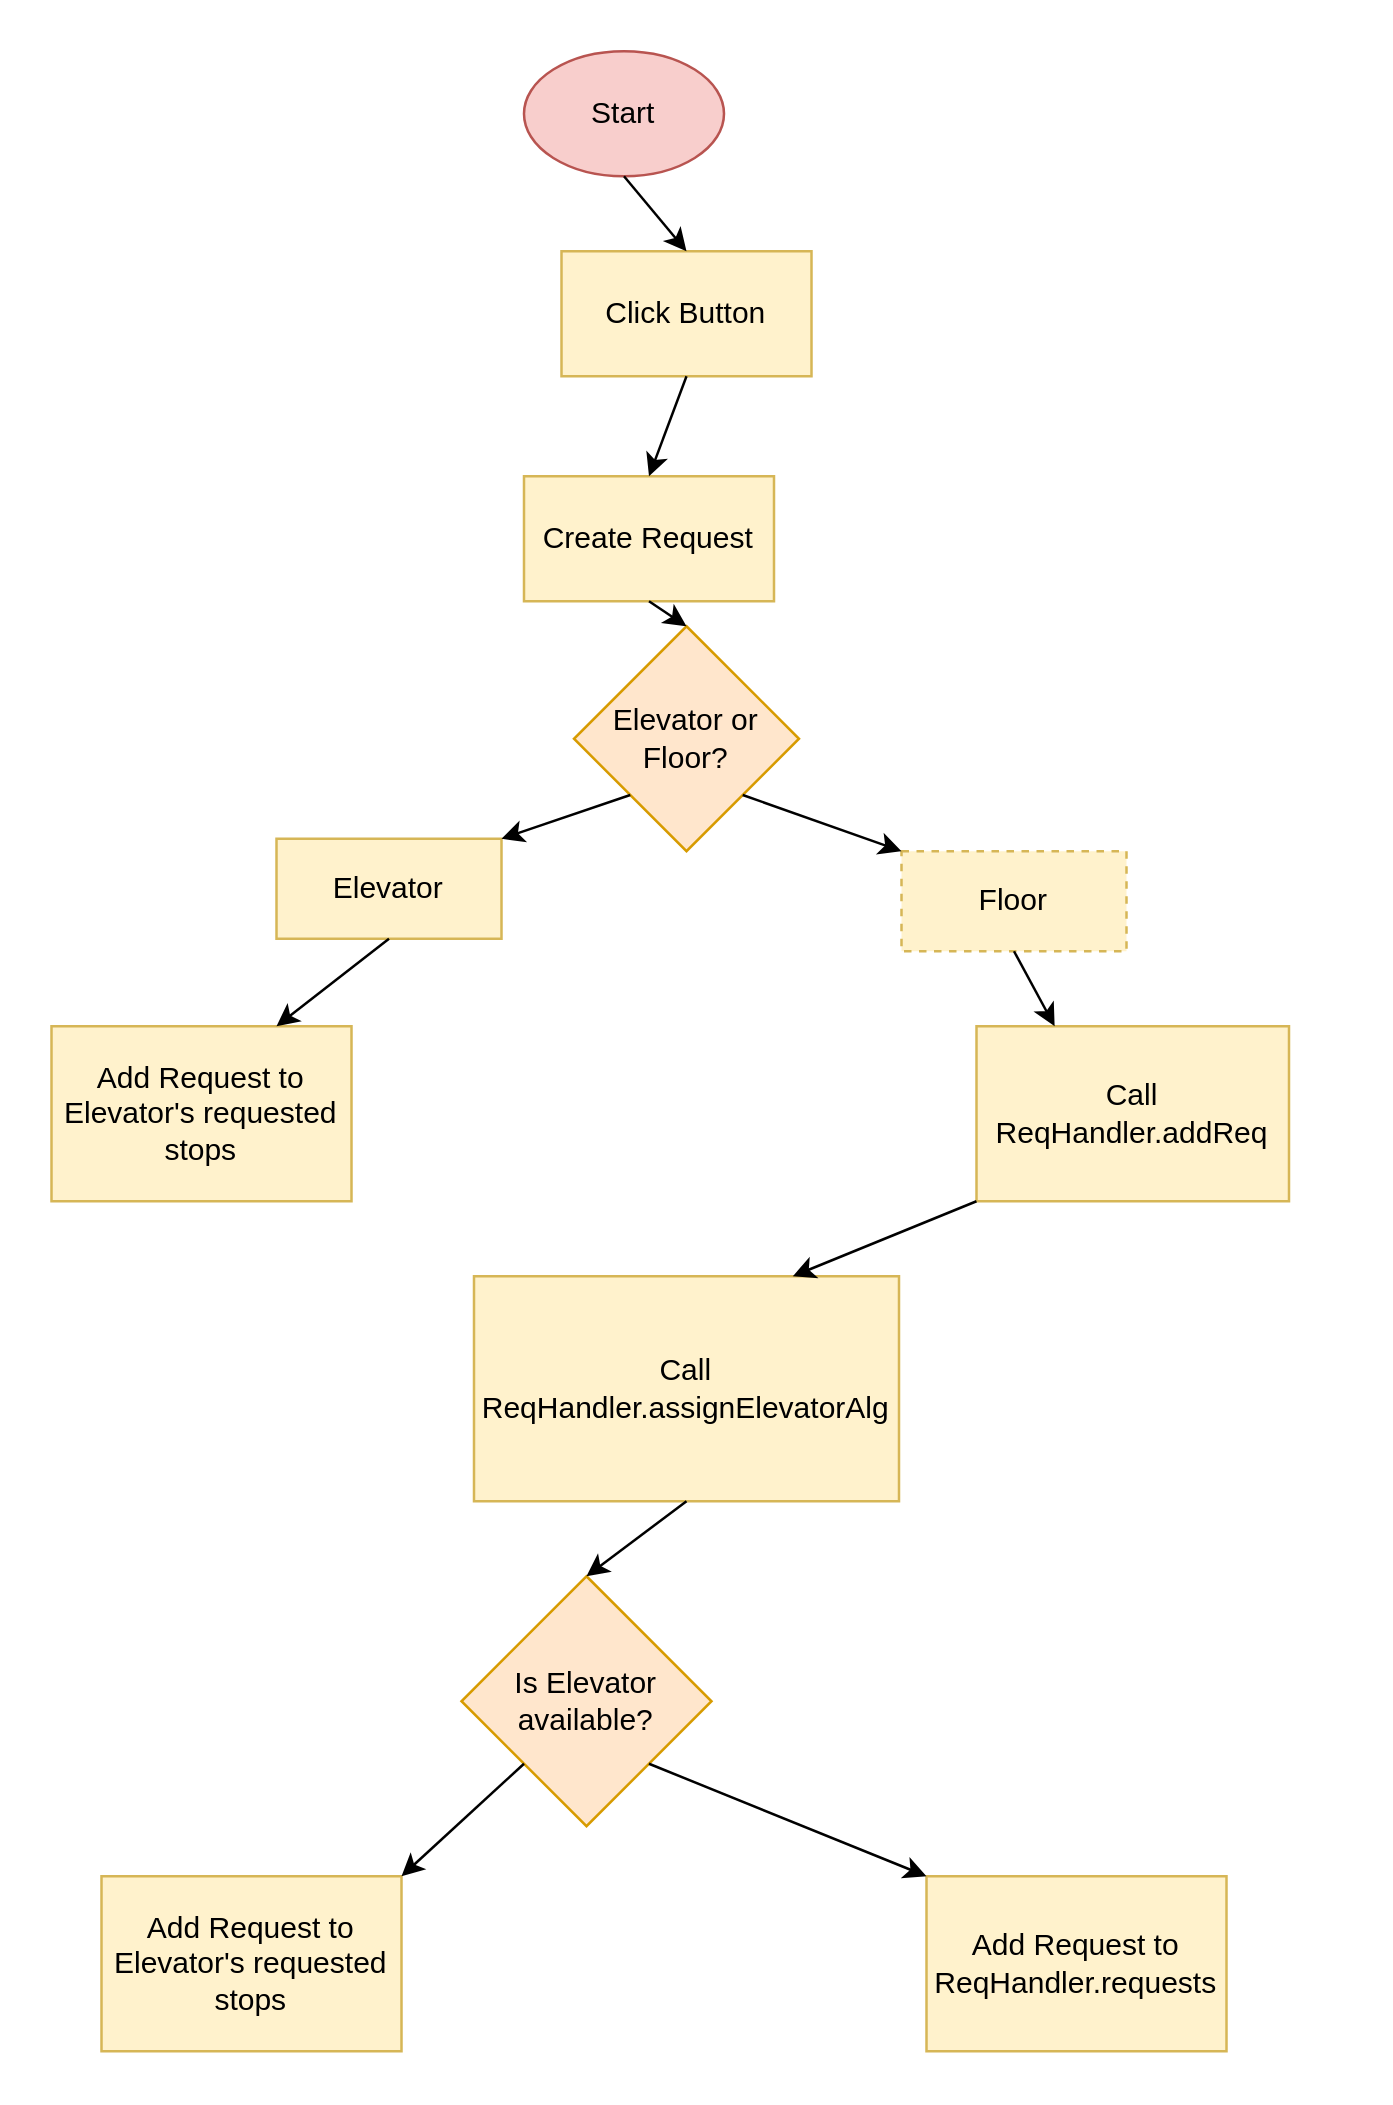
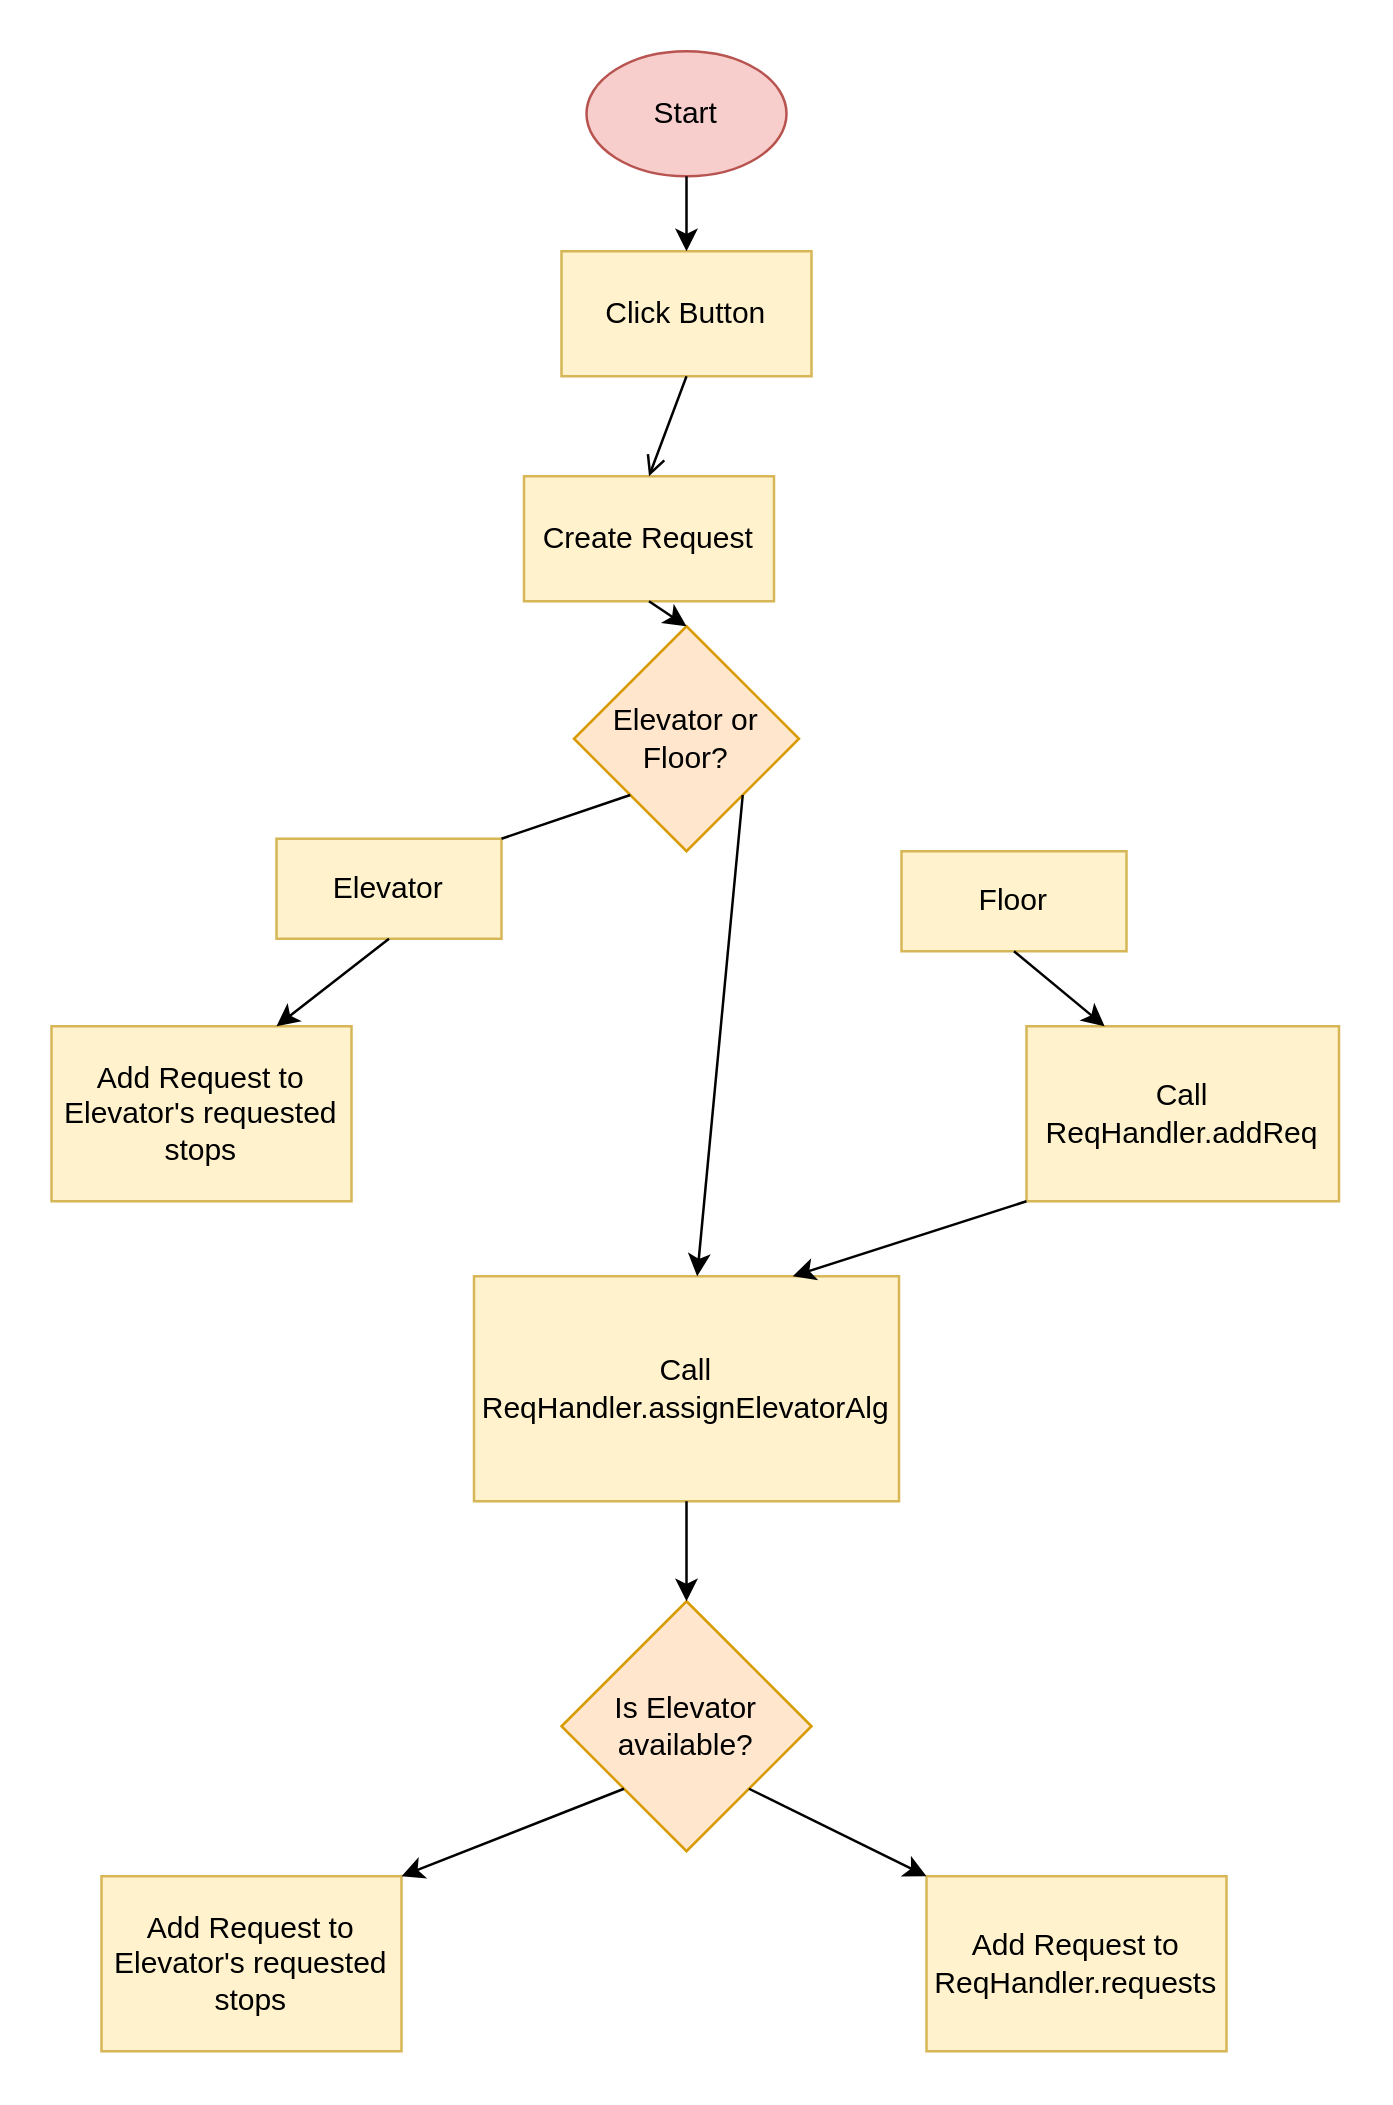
- <mxCell id="2" value="Start" style="ellipse;whiteSpace=wrap;html=1;fillColor=#f8cecc;strokeColor=#b85450;" vertex="1" parent="1"><mxGeometry x="209" y="20" width="80" height="50" as="geometry" /></mxCell>
+ <mxCell id="2" value="Start" style="ellipse;whiteSpace=wrap;html=1;fillColor=#f8cecc;strokeColor=#b85450;" vertex="1" parent="1"><mxGeometry x="234" y="20" width="80" height="50" as="geometry" /></mxCell>
- <mxCell id="15" value="" style="endArrow=classic;html=1;exitX=0.5;exitY=1;exitDx=0;exitDy=0;entryX=0.5;entryY=0;entryDx=0;entryDy=0;" edge="1" parent="1" source="3" target="7"><mxGeometry width="50" height="50" relative="1" as="geometry"><mxPoint x="284" y="80" as="sourcePoint" /><mxPoint x="284" y="110" as="targetPoint" /></mxGeometry></mxCell>
+ <mxCell id="15" value="" style="endArrow=open;html=1;exitX=0.5;exitY=1;exitDx=0;exitDy=0;entryX=0.5;entryY=0;entryDx=0;entryDy=0;" edge="1" parent="1" source="3" target="7"><mxGeometry width="50" height="50" relative="1" as="geometry"><mxPoint x="284" y="80" as="sourcePoint" /><mxPoint x="284" y="110" as="targetPoint" /></mxGeometry></mxCell>
- <mxCell id="17" value="" style="endArrow=classic;html=1;exitX=1;exitY=1;exitDx=0;exitDy=0;entryX=0;entryY=0;entryDx=0;entryDy=0;" edge="1" parent="1" source="4" target="6"><mxGeometry width="50" height="50" relative="1" as="geometry"><mxPoint x="304" y="100" as="sourcePoint" /><mxPoint x="304" y="130" as="targetPoint" /></mxGeometry></mxCell>
+ <mxCell id="17" value="" style="endArrow=classic;html=1;exitX=1;exitY=1;exitDx=0;exitDy=0;" edge="1" parent="1" source="4" target="10"><mxGeometry width="50" height="50" relative="1" as="geometry"><mxPoint x="304" y="100" as="sourcePoint" /><mxPoint x="304" y="130" as="targetPoint" /></mxGeometry></mxCell>
- <mxCell id="18" value="" style="endArrow=classic;html=1;exitX=0;exitY=1;exitDx=0;exitDy=0;entryX=1;entryY=0;entryDx=0;entryDy=0;" edge="1" parent="1" source="4" target="5"><mxGeometry width="50" height="50" relative="1" as="geometry"><mxPoint x="329" y="305" as="sourcePoint" /><mxPoint x="415" y="350" as="targetPoint" /></mxGeometry></mxCell>
+ <mxCell id="18" value="" style="endArrow=none;html=1;exitX=0;exitY=1;exitDx=0;exitDy=0;entryX=1;entryY=0;entryDx=0;entryDy=0;" edge="1" parent="1" source="4" target="5"><mxGeometry width="50" height="50" relative="1" as="geometry"><mxPoint x="329" y="305" as="sourcePoint" /><mxPoint x="415" y="350" as="targetPoint" /></mxGeometry></mxCell>
- <mxCell id="6" value="Floor" style="rounded=0;whiteSpace=wrap;html=1;fillColor=#fff2cc;strokeColor=#d6b656;dashed=1;" vertex="1" parent="1"><mxGeometry x="360" y="340" width="90" height="40" as="geometry" /></mxCell>
+ <mxCell id="6" value="Floor" style="rounded=0;whiteSpace=wrap;html=1;fillColor=#fff2cc;strokeColor=#d6b656;" vertex="1" parent="1"><mxGeometry x="360" y="340" width="90" height="40" as="geometry" /></mxCell>
- <mxCell id="9" value="Call ReqHandler.addReq" style="rounded=0;whiteSpace=wrap;html=1;fillColor=#fff2cc;strokeColor=#d6b656;" vertex="1" parent="1"><mxGeometry x="390" y="410" width="125" height="70" as="geometry" /></mxCell>
+ <mxCell id="9" value="Call ReqHandler.addReq" style="rounded=0;whiteSpace=wrap;html=1;fillColor=#fff2cc;strokeColor=#d6b656;" vertex="1" parent="1"><mxGeometry x="410" y="410" width="125" height="70" as="geometry" /></mxCell>
- <mxCell id="11" value="Is Elevator available?" style="rhombus;whiteSpace=wrap;html=1;fillColor=#ffe6cc;strokeColor=#d79b00;" vertex="1" parent="1"><mxGeometry x="184" y="630" width="100" height="100" as="geometry" /></mxCell>
+ <mxCell id="11" value="Is Elevator available?" style="rhombus;whiteSpace=wrap;html=1;fillColor=#ffe6cc;strokeColor=#d79b00;" vertex="1" parent="1"><mxGeometry x="224" y="640" width="100" height="100" as="geometry" /></mxCell>
